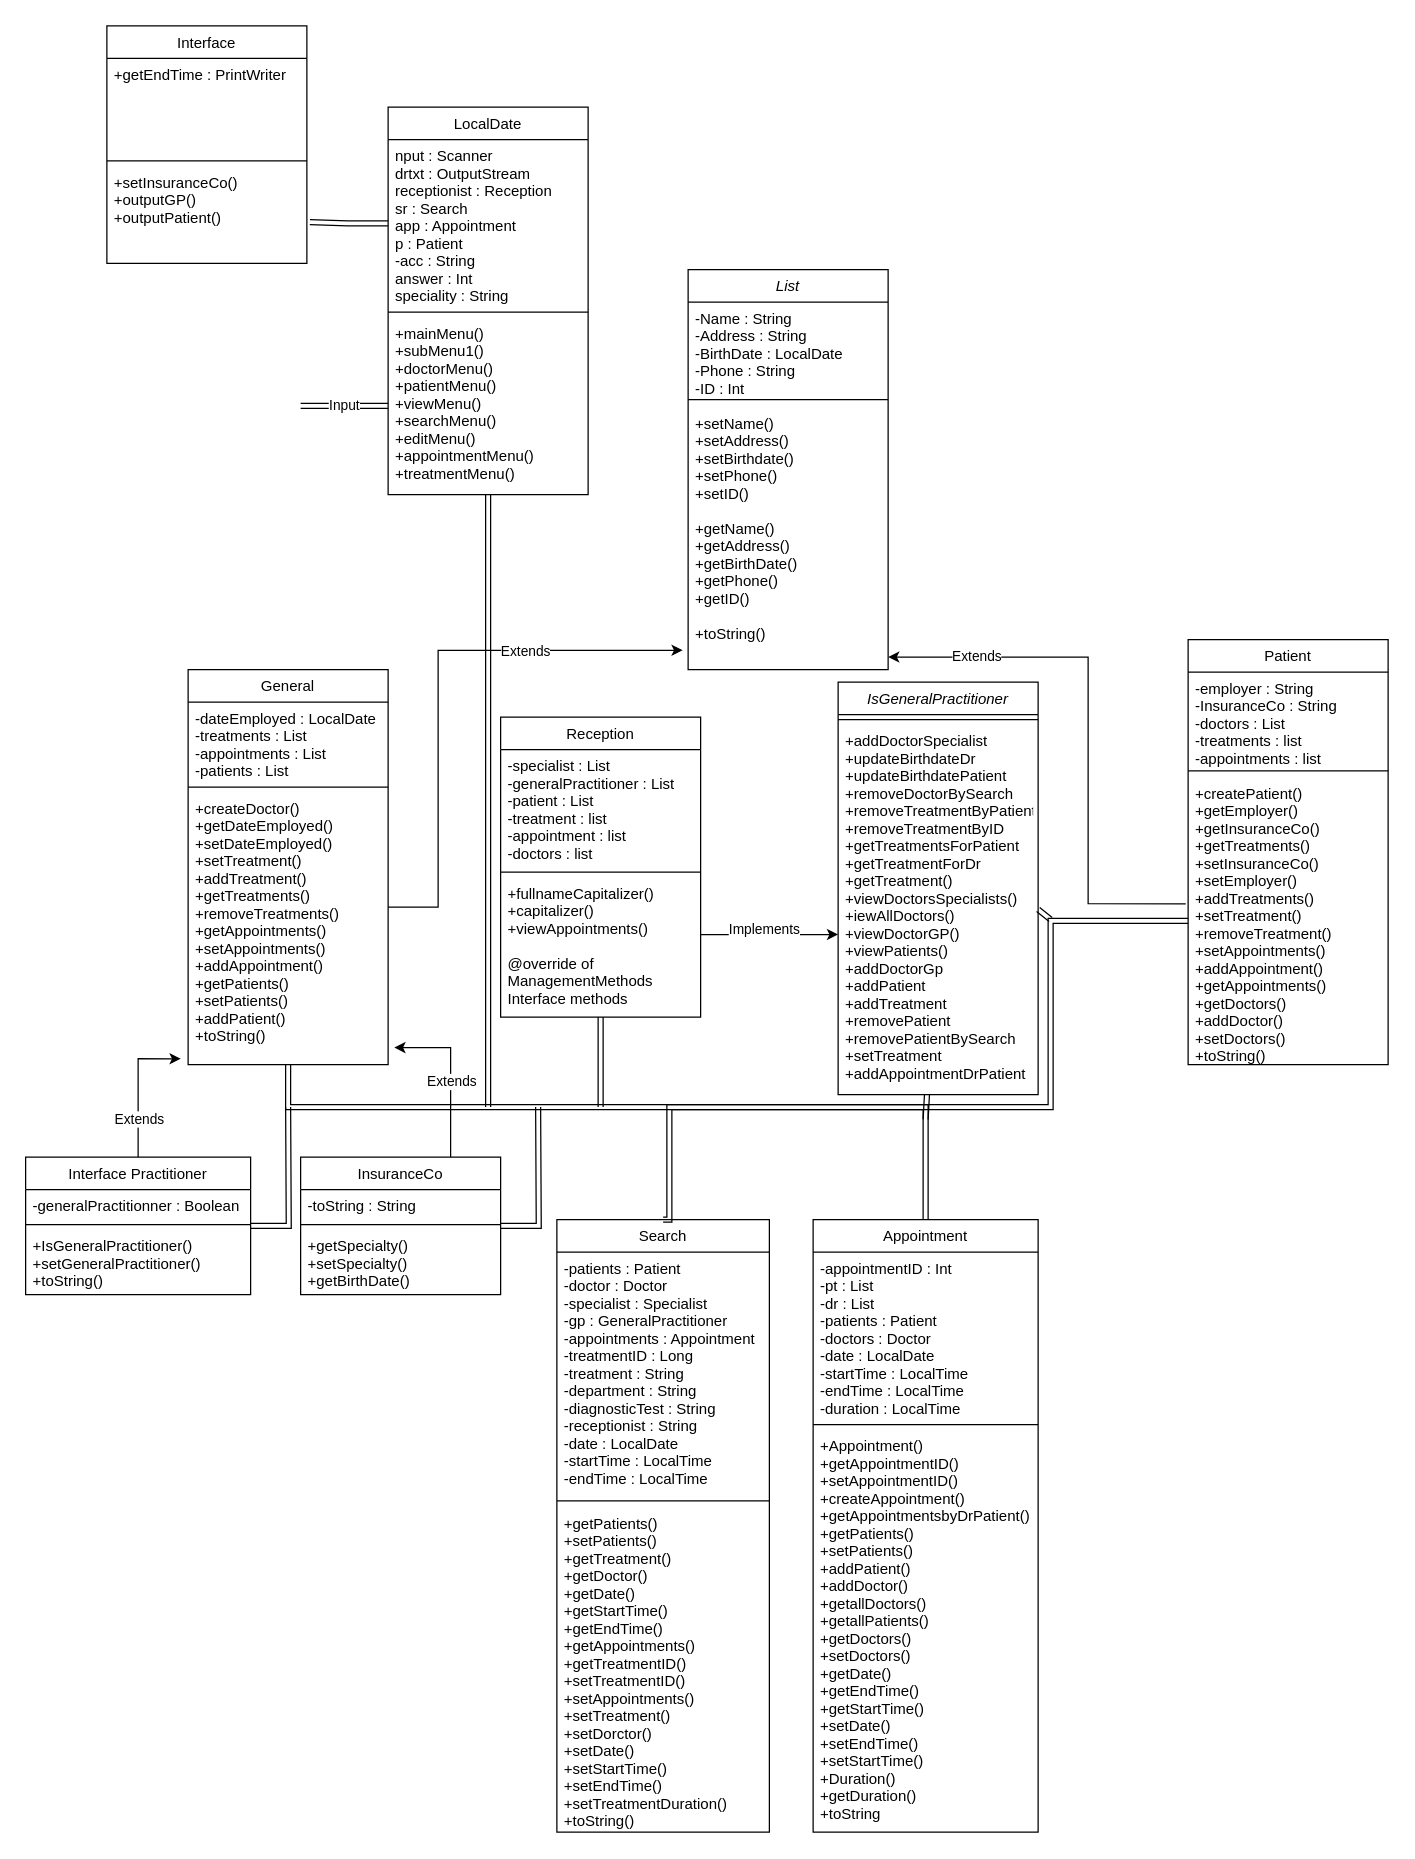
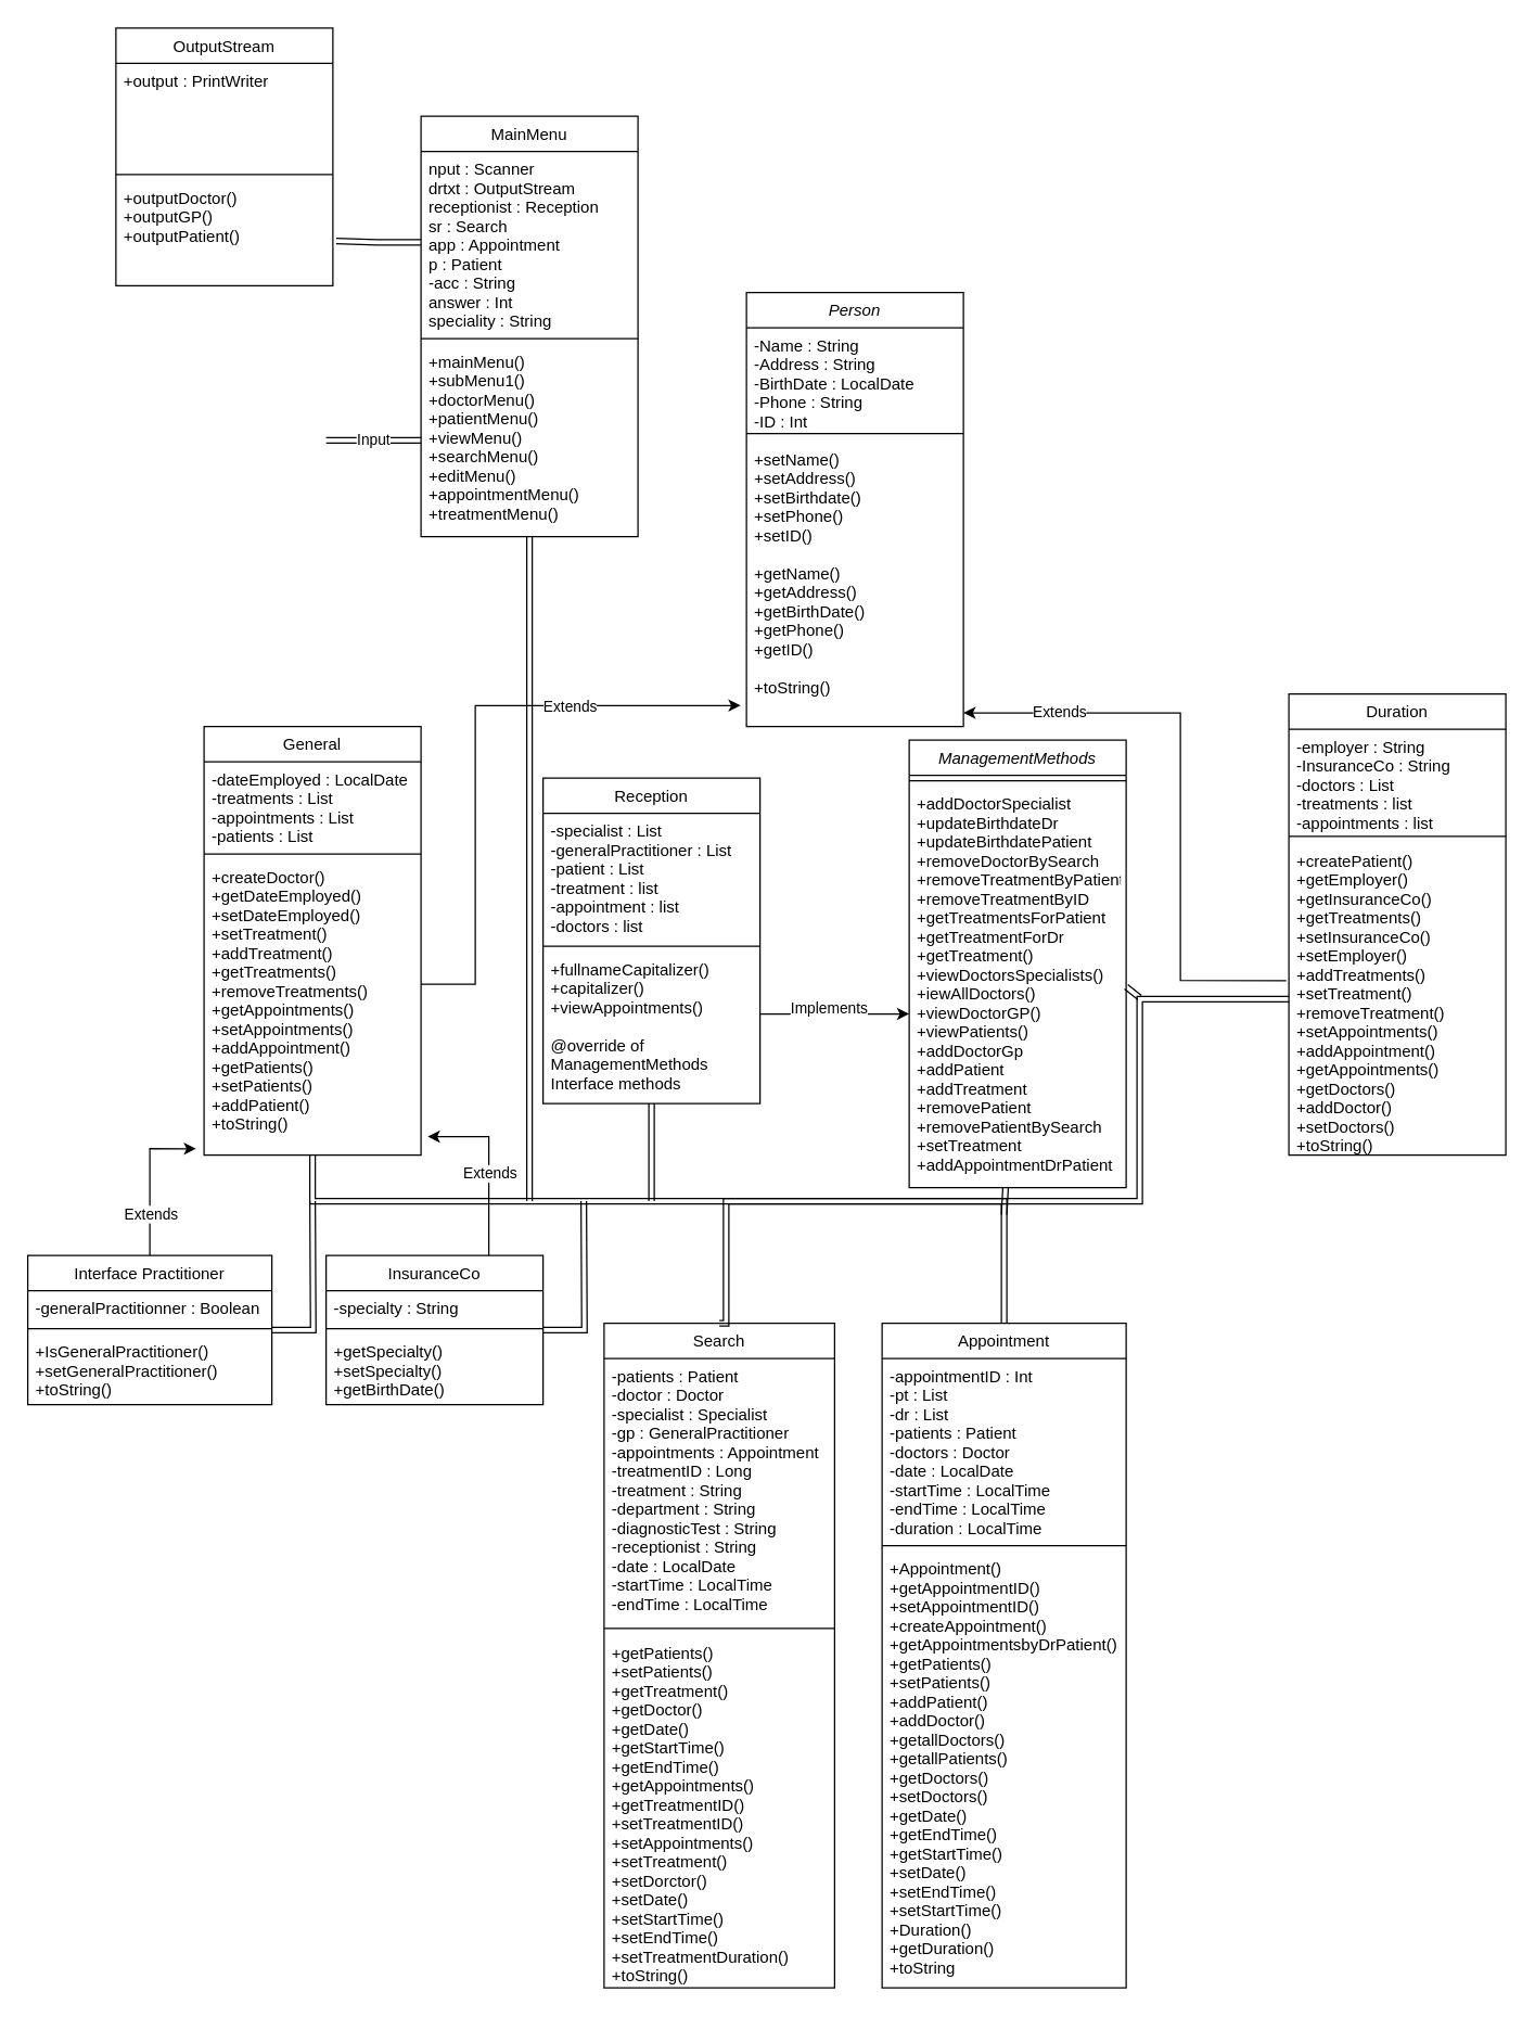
- <mxCell id="37" value="Interface" style="swimlane;fontStyle=0;align=center;verticalAlign=top;childLayout=stackLayout;horizontal=1;startSize=26;horizontalStack=0;resizeParent=1;resizeLast=0;collapsible=1;marginBottom=0;rounded=0;shadow=0;strokeWidth=1;" parent="1" vertex="1"><mxGeometry x="85" y="20" width="160" height="190" as="geometry"><mxRectangle x="130" y="380" width="160" height="26" as="alternateBounds" /></mxGeometry></mxCell>
+ <mxCell id="37" value="OutputStream" style="swimlane;fontStyle=0;align=center;verticalAlign=top;childLayout=stackLayout;horizontal=1;startSize=26;horizontalStack=0;resizeParent=1;resizeLast=0;collapsible=1;marginBottom=0;rounded=0;shadow=0;strokeWidth=1;" parent="1" vertex="1"><mxGeometry x="85" y="20" width="160" height="190" as="geometry"><mxRectangle x="130" y="380" width="160" height="26" as="alternateBounds" /></mxGeometry></mxCell>
- <mxCell id="38" value="+getEndTime : PrintWriter" style="text;align=left;verticalAlign=top;spacingLeft=4;spacingRight=4;overflow=hidden;rotatable=0;points=[[0,0.5],[1,0.5]];portConstraint=eastwest;rounded=0;shadow=0;html=0;" parent="37" vertex="1"><mxGeometry y="26" width="160" height="78" as="geometry" /></mxCell>
+ <mxCell id="38" value="+output : PrintWriter" style="text;align=left;verticalAlign=top;spacingLeft=4;spacingRight=4;overflow=hidden;rotatable=0;points=[[0,0.5],[1,0.5]];portConstraint=eastwest;rounded=0;shadow=0;html=0;" parent="37" vertex="1"><mxGeometry y="26" width="160" height="78" as="geometry" /></mxCell>
- <mxCell id="55" value="LocalDate" style="swimlane;fontStyle=0;align=center;verticalAlign=top;childLayout=stackLayout;horizontal=1;startSize=26;horizontalStack=0;resizeParent=1;resizeLast=0;collapsible=1;marginBottom=0;rounded=0;shadow=0;strokeWidth=1;" parent="1" vertex="1"><mxGeometry x="310" y="85" width="160" height="310" as="geometry"><mxRectangle x="130" y="380" width="160" height="26" as="alternateBounds" /></mxGeometry></mxCell>
+ <mxCell id="55" value="MainMenu" style="swimlane;fontStyle=0;align=center;verticalAlign=top;childLayout=stackLayout;horizontal=1;startSize=26;horizontalStack=0;resizeParent=1;resizeLast=0;collapsible=1;marginBottom=0;rounded=0;shadow=0;strokeWidth=1;" parent="1" vertex="1"><mxGeometry x="310" y="85" width="160" height="310" as="geometry"><mxRectangle x="130" y="380" width="160" height="26" as="alternateBounds" /></mxGeometry></mxCell>
- <mxCell id="40" value="+setInsuranceCo()&#10;+outputGP()&#10;+outputPatient()" style="text;align=left;verticalAlign=top;spacingLeft=4;spacingRight=4;overflow=hidden;rotatable=0;points=[[0,0.5],[1,0.5]];portConstraint=eastwest;" parent="37" vertex="1"><mxGeometry y="112" width="160" height="78" as="geometry" /></mxCell>
+ <mxCell id="40" value="+outputDoctor()&#10;+outputGP()&#10;+outputPatient()" style="text;align=left;verticalAlign=top;spacingLeft=4;spacingRight=4;overflow=hidden;rotatable=0;points=[[0,0.5],[1,0.5]];portConstraint=eastwest;" parent="37" vertex="1"><mxGeometry y="112" width="160" height="78" as="geometry" /></mxCell>
- <mxCell id="2" value="List" style="swimlane;fontStyle=2;align=center;verticalAlign=top;childLayout=stackLayout;horizontal=1;startSize=26;horizontalStack=0;resizeParent=1;resizeLast=0;collapsible=1;marginBottom=0;rounded=0;shadow=0;strokeWidth=1;" parent="1" vertex="1"><mxGeometry x="550" y="215" width="160" height="320" as="geometry"><mxRectangle x="230" y="140" width="160" height="26" as="alternateBounds" /></mxGeometry></mxCell>
+ <mxCell id="2" value="Person" style="swimlane;fontStyle=2;align=center;verticalAlign=top;childLayout=stackLayout;horizontal=1;startSize=26;horizontalStack=0;resizeParent=1;resizeLast=0;collapsible=1;marginBottom=0;rounded=0;shadow=0;strokeWidth=1;" parent="1" vertex="1"><mxGeometry x="550" y="215" width="160" height="320" as="geometry"><mxRectangle x="230" y="140" width="160" height="26" as="alternateBounds" /></mxGeometry></mxCell>
- <mxCell id="10" value="Patient" style="swimlane;fontStyle=0;align=center;verticalAlign=top;childLayout=stackLayout;horizontal=1;startSize=26;horizontalStack=0;resizeParent=1;resizeLast=0;collapsible=1;marginBottom=0;rounded=0;shadow=0;strokeWidth=1;" parent="1" vertex="1"><mxGeometry x="950" y="511" width="160" height="340" as="geometry"><mxRectangle x="340" y="380" width="170" height="26" as="alternateBounds" /></mxGeometry></mxCell>
+ <mxCell id="10" value="Duration" style="swimlane;fontStyle=0;align=center;verticalAlign=top;childLayout=stackLayout;horizontal=1;startSize=26;horizontalStack=0;resizeParent=1;resizeLast=0;collapsible=1;marginBottom=0;rounded=0;shadow=0;strokeWidth=1;" parent="1" vertex="1"><mxGeometry x="950" y="511" width="160" height="340" as="geometry"><mxRectangle x="340" y="380" width="170" height="26" as="alternateBounds" /></mxGeometry></mxCell>
- <mxCell id="42" value="IsGeneralPractitioner" style="swimlane;fontStyle=2;align=center;verticalAlign=top;childLayout=stackLayout;horizontal=1;startSize=26;horizontalStack=0;resizeParent=1;resizeLast=0;collapsible=1;marginBottom=0;rounded=0;shadow=0;strokeWidth=1;" parent="1" vertex="1"><mxGeometry x="670" y="545" width="160" height="330" as="geometry"><mxRectangle x="130" y="380" width="160" height="26" as="alternateBounds" /></mxGeometry></mxCell>
+ <mxCell id="42" value="ManagementMethods" style="swimlane;fontStyle=2;align=center;verticalAlign=top;childLayout=stackLayout;horizontal=1;startSize=26;horizontalStack=0;resizeParent=1;resizeLast=0;collapsible=1;marginBottom=0;rounded=0;shadow=0;strokeWidth=1;" parent="1" vertex="1"><mxGeometry x="670" y="545" width="160" height="330" as="geometry"><mxRectangle x="130" y="380" width="160" height="26" as="alternateBounds" /></mxGeometry></mxCell>
- <mxCell id="21" value="-toString : String" style="text;align=left;verticalAlign=top;spacingLeft=4;spacingRight=4;overflow=hidden;rotatable=0;points=[[0,0.5],[1,0.5]];portConstraint=eastwest;rounded=0;shadow=0;html=0;" parent="20" vertex="1"><mxGeometry y="26" width="160" height="24" as="geometry" /></mxCell>
+ <mxCell id="21" value="-specialty : String" style="text;align=left;verticalAlign=top;spacingLeft=4;spacingRight=4;overflow=hidden;rotatable=0;points=[[0,0.5],[1,0.5]];portConstraint=eastwest;rounded=0;shadow=0;html=0;" parent="20" vertex="1"><mxGeometry y="26" width="160" height="24" as="geometry" /></mxCell>
